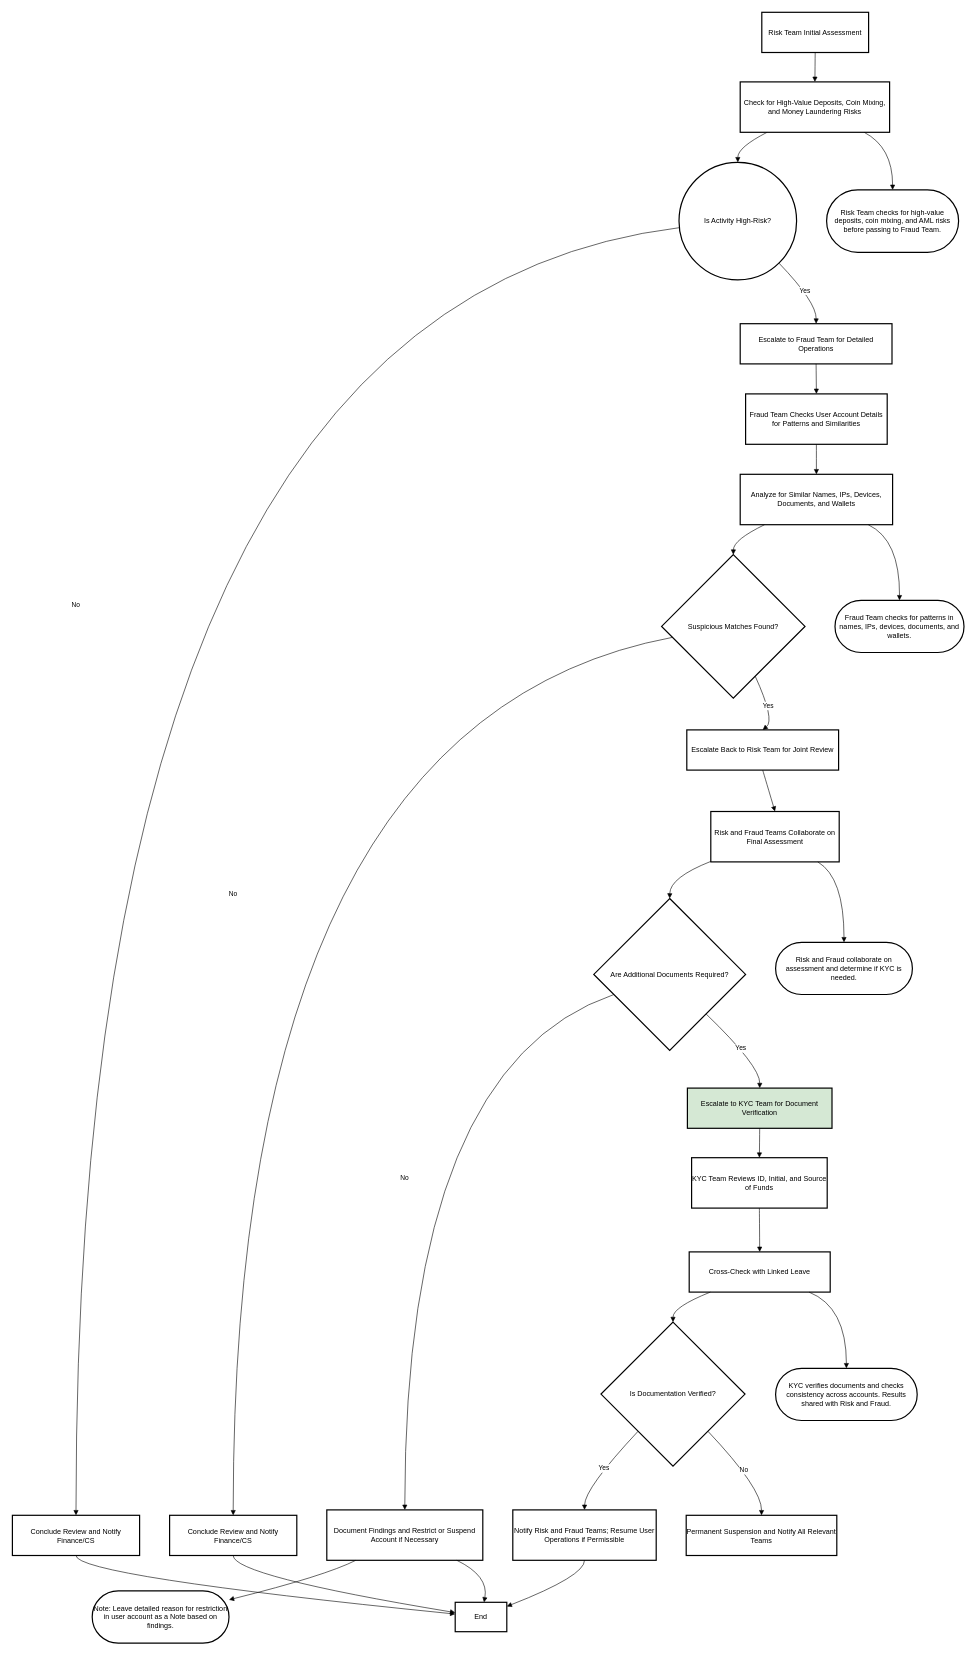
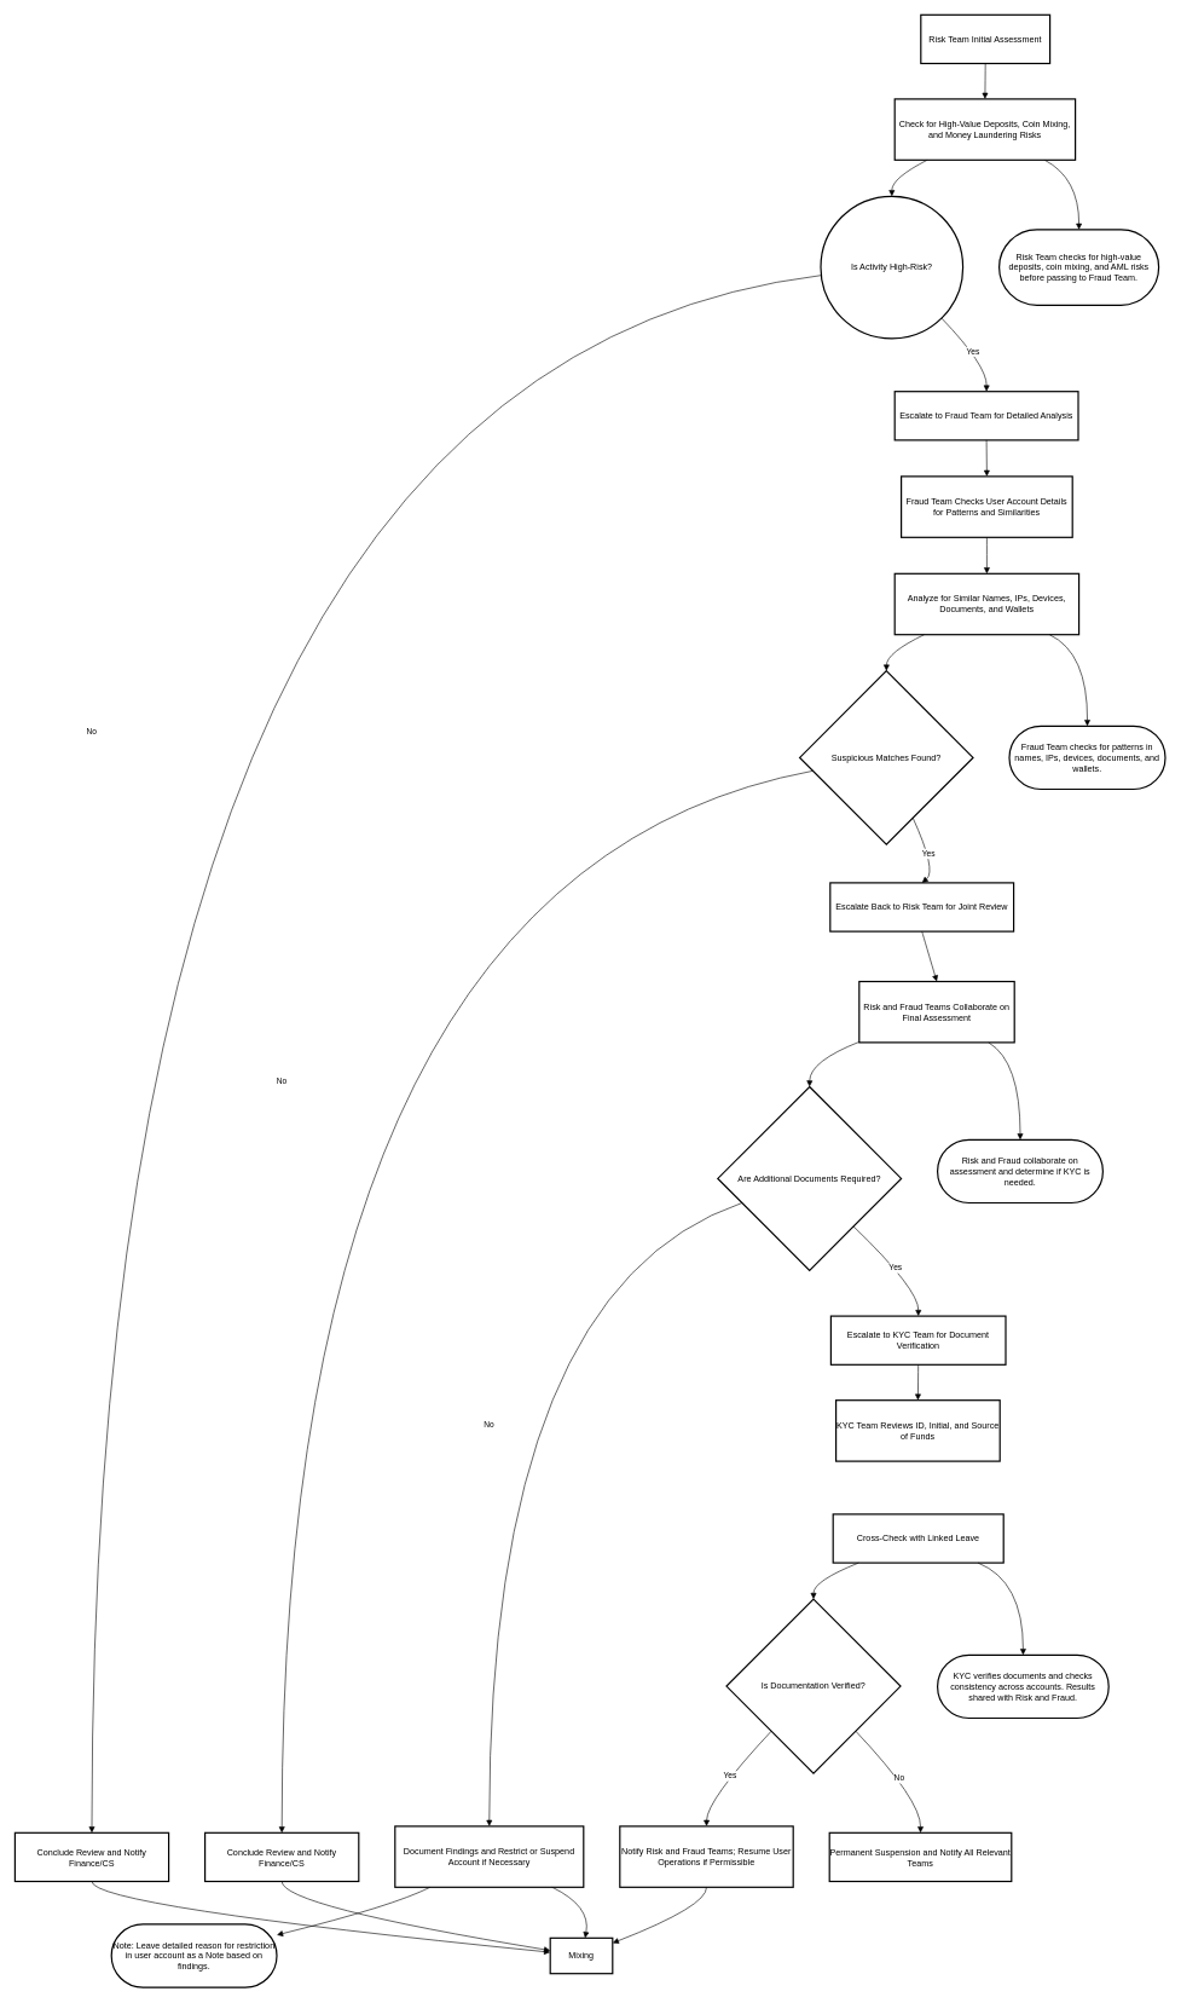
- <mxCell id="6" value="Escalate to Fraud Team for Detailed Operations" style="whiteSpace=wrap;strokeWidth=2;" vertex="1" parent="1"><mxGeometry x="1233" y="539" width="253" height="67" as="geometry" /></mxCell>
+ <mxCell id="6" value="Escalate to Fraud Team for Detailed Analysis" style="whiteSpace=wrap;strokeWidth=2;" vertex="1" parent="1"><mxGeometry x="1233" y="539" width="253" height="67" as="geometry" /></mxCell>
- <mxCell id="16" value="Escalate to KYC Team for Document Verification" style="whiteSpace=wrap;strokeWidth=2;fillColor=#d5e8d4;" vertex="1" parent="1"><mxGeometry x="1145" y="1813" width="241" height="67" as="geometry" /></mxCell>
+ <mxCell id="16" value="Escalate to KYC Team for Document Verification" style="whiteSpace=wrap;strokeWidth=2;" vertex="1" parent="1"><mxGeometry x="1145" y="1813" width="241" height="67" as="geometry" /></mxCell>
- <mxCell id="42" value="" style="curved=1;startArrow=none;endArrow=block;exitX=0.5;exitY=1.01;entryX=0.5;entryY=0.01;rounded=0;" edge="1" parent="1" source="17" target="18"><mxGeometry relative="1" as="geometry"><Array as="points" /></mxGeometry></mxCell>
- <mxCell id="22" value="End" style="whiteSpace=wrap;strokeWidth=2;" vertex="1" parent="1"><mxGeometry x="758" y="2670" width="86" height="49" as="geometry" /></mxCell>
+ <mxCell id="22" value="Mixing" style="whiteSpace=wrap;strokeWidth=2;" vertex="1" parent="1"><mxGeometry x="758" y="2670" width="86" height="49" as="geometry" /></mxCell>
